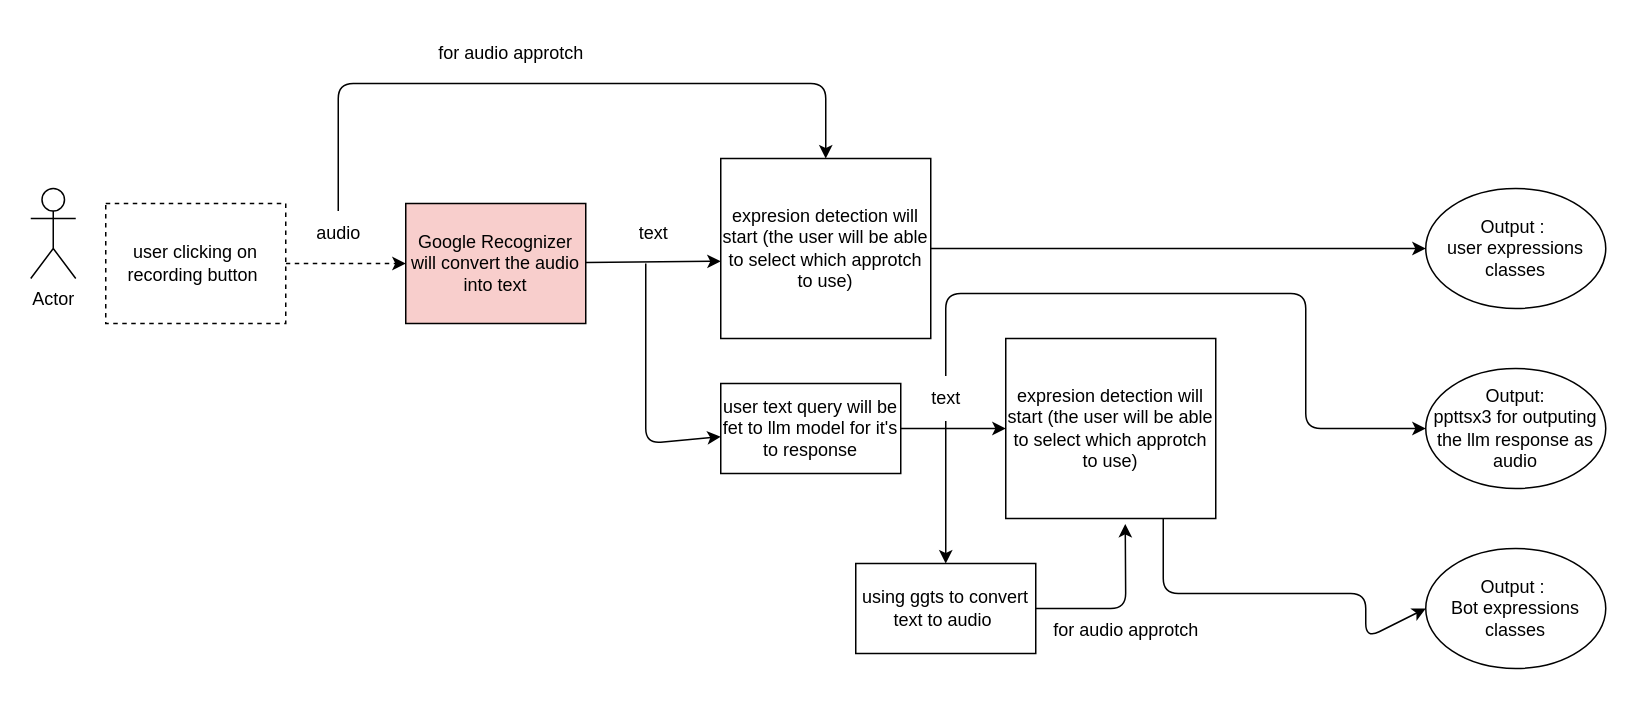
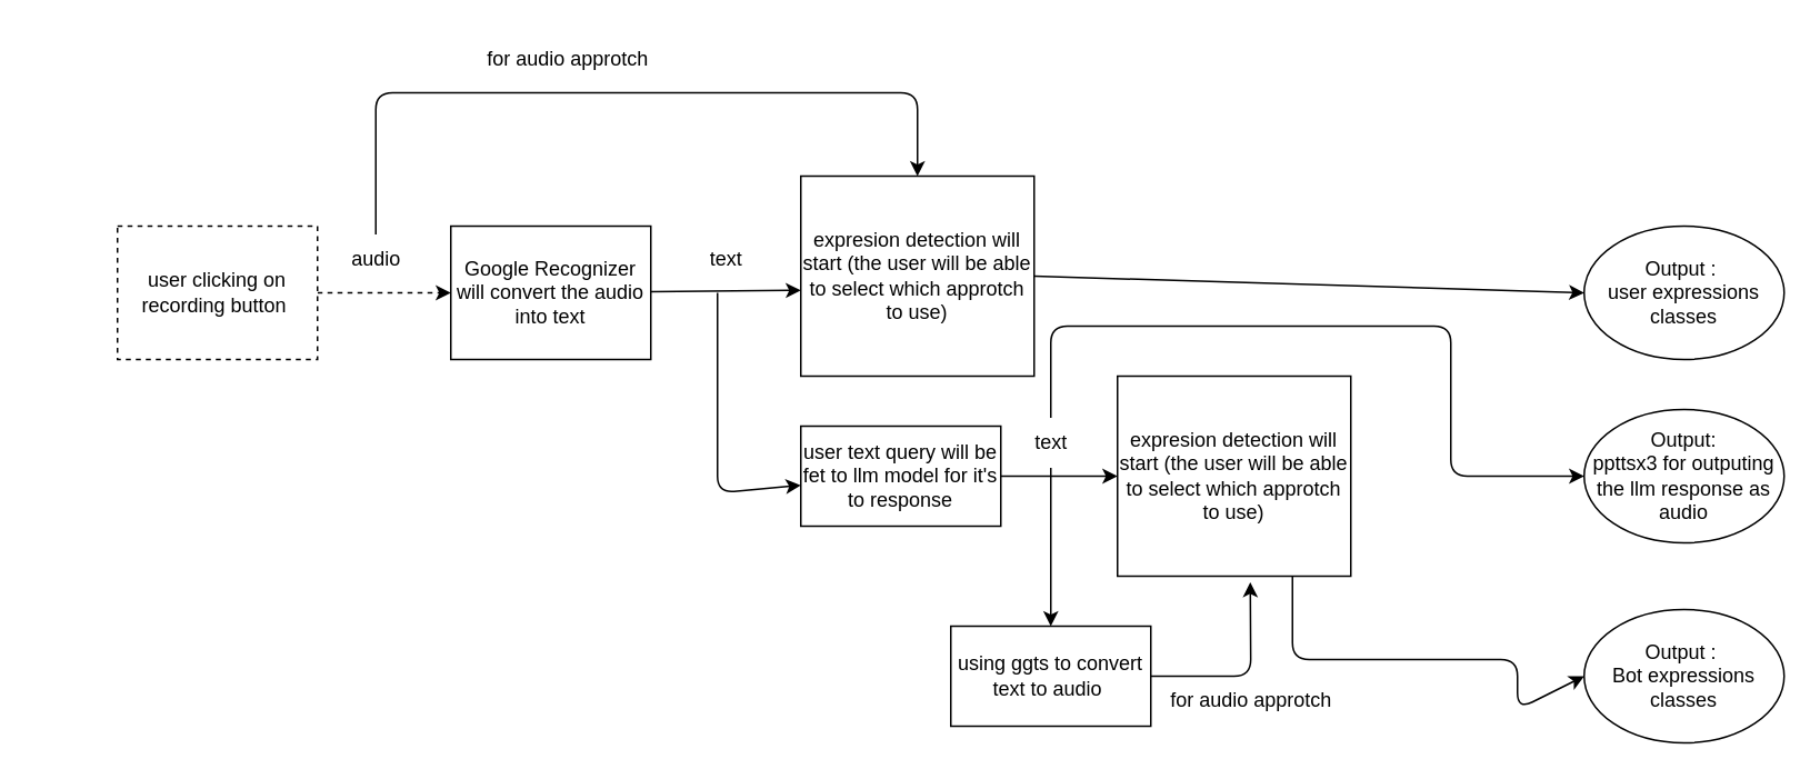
- <mxCell id="4" value="Actor" style="shape=umlActor;verticalLabelPosition=bottom;verticalAlign=top;html=1;outlineConnect=0;" vertex="1" parent="1"><mxGeometry x="20" y="125" width="30" height="60" as="geometry" /></mxCell>
- <mxCell id="15" value="Output :&amp;nbsp;&lt;br&gt;user expressions classes" style="ellipse;whiteSpace=wrap;html=1;" vertex="1" parent="1"><mxGeometry x="950" y="125" width="120" height="80" as="geometry" /></mxCell>
+ <mxCell id="15" value="Output :&amp;nbsp;&lt;br&gt;user expressions classes" style="ellipse;whiteSpace=wrap;html=1;" vertex="1" parent="1"><mxGeometry x="950" y="135" width="120" height="80" as="geometry" /></mxCell>
- <mxCell id="6" value="Google Recognizer will convert the audio into text" style="rounded=0;whiteSpace=wrap;html=1;fillColor=#f8cecc;" vertex="1" parent="1"><mxGeometry x="270" y="135" width="120" height="80" as="geometry" /></mxCell>
+ <mxCell id="6" value="Google Recognizer will convert the audio into text" style="rounded=0;whiteSpace=wrap;html=1;" vertex="1" parent="1"><mxGeometry x="270" y="135" width="120" height="80" as="geometry" /></mxCell>
